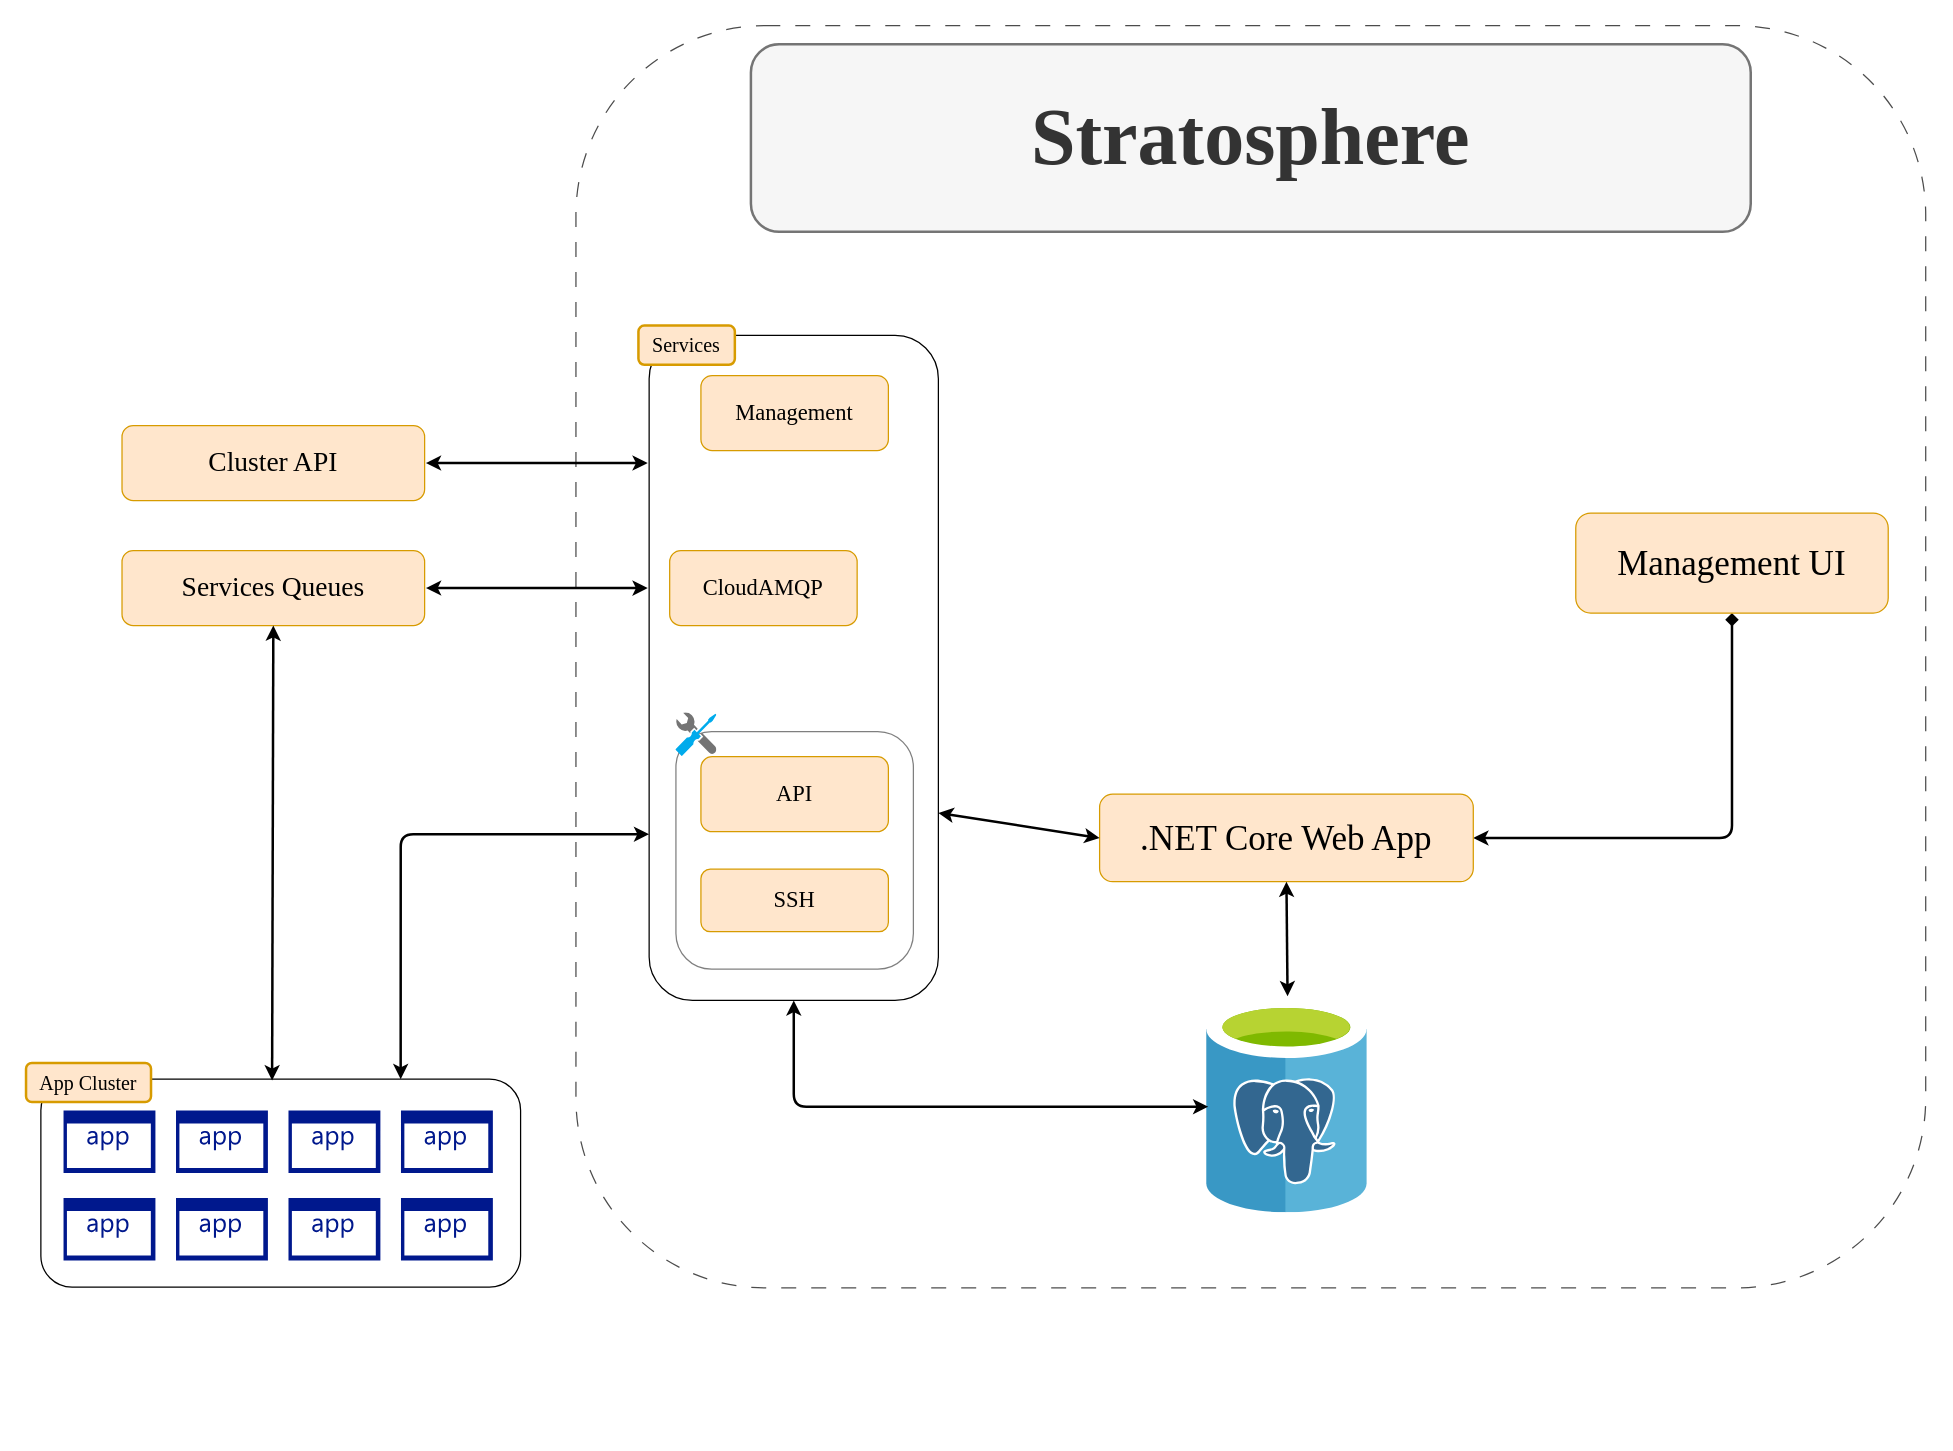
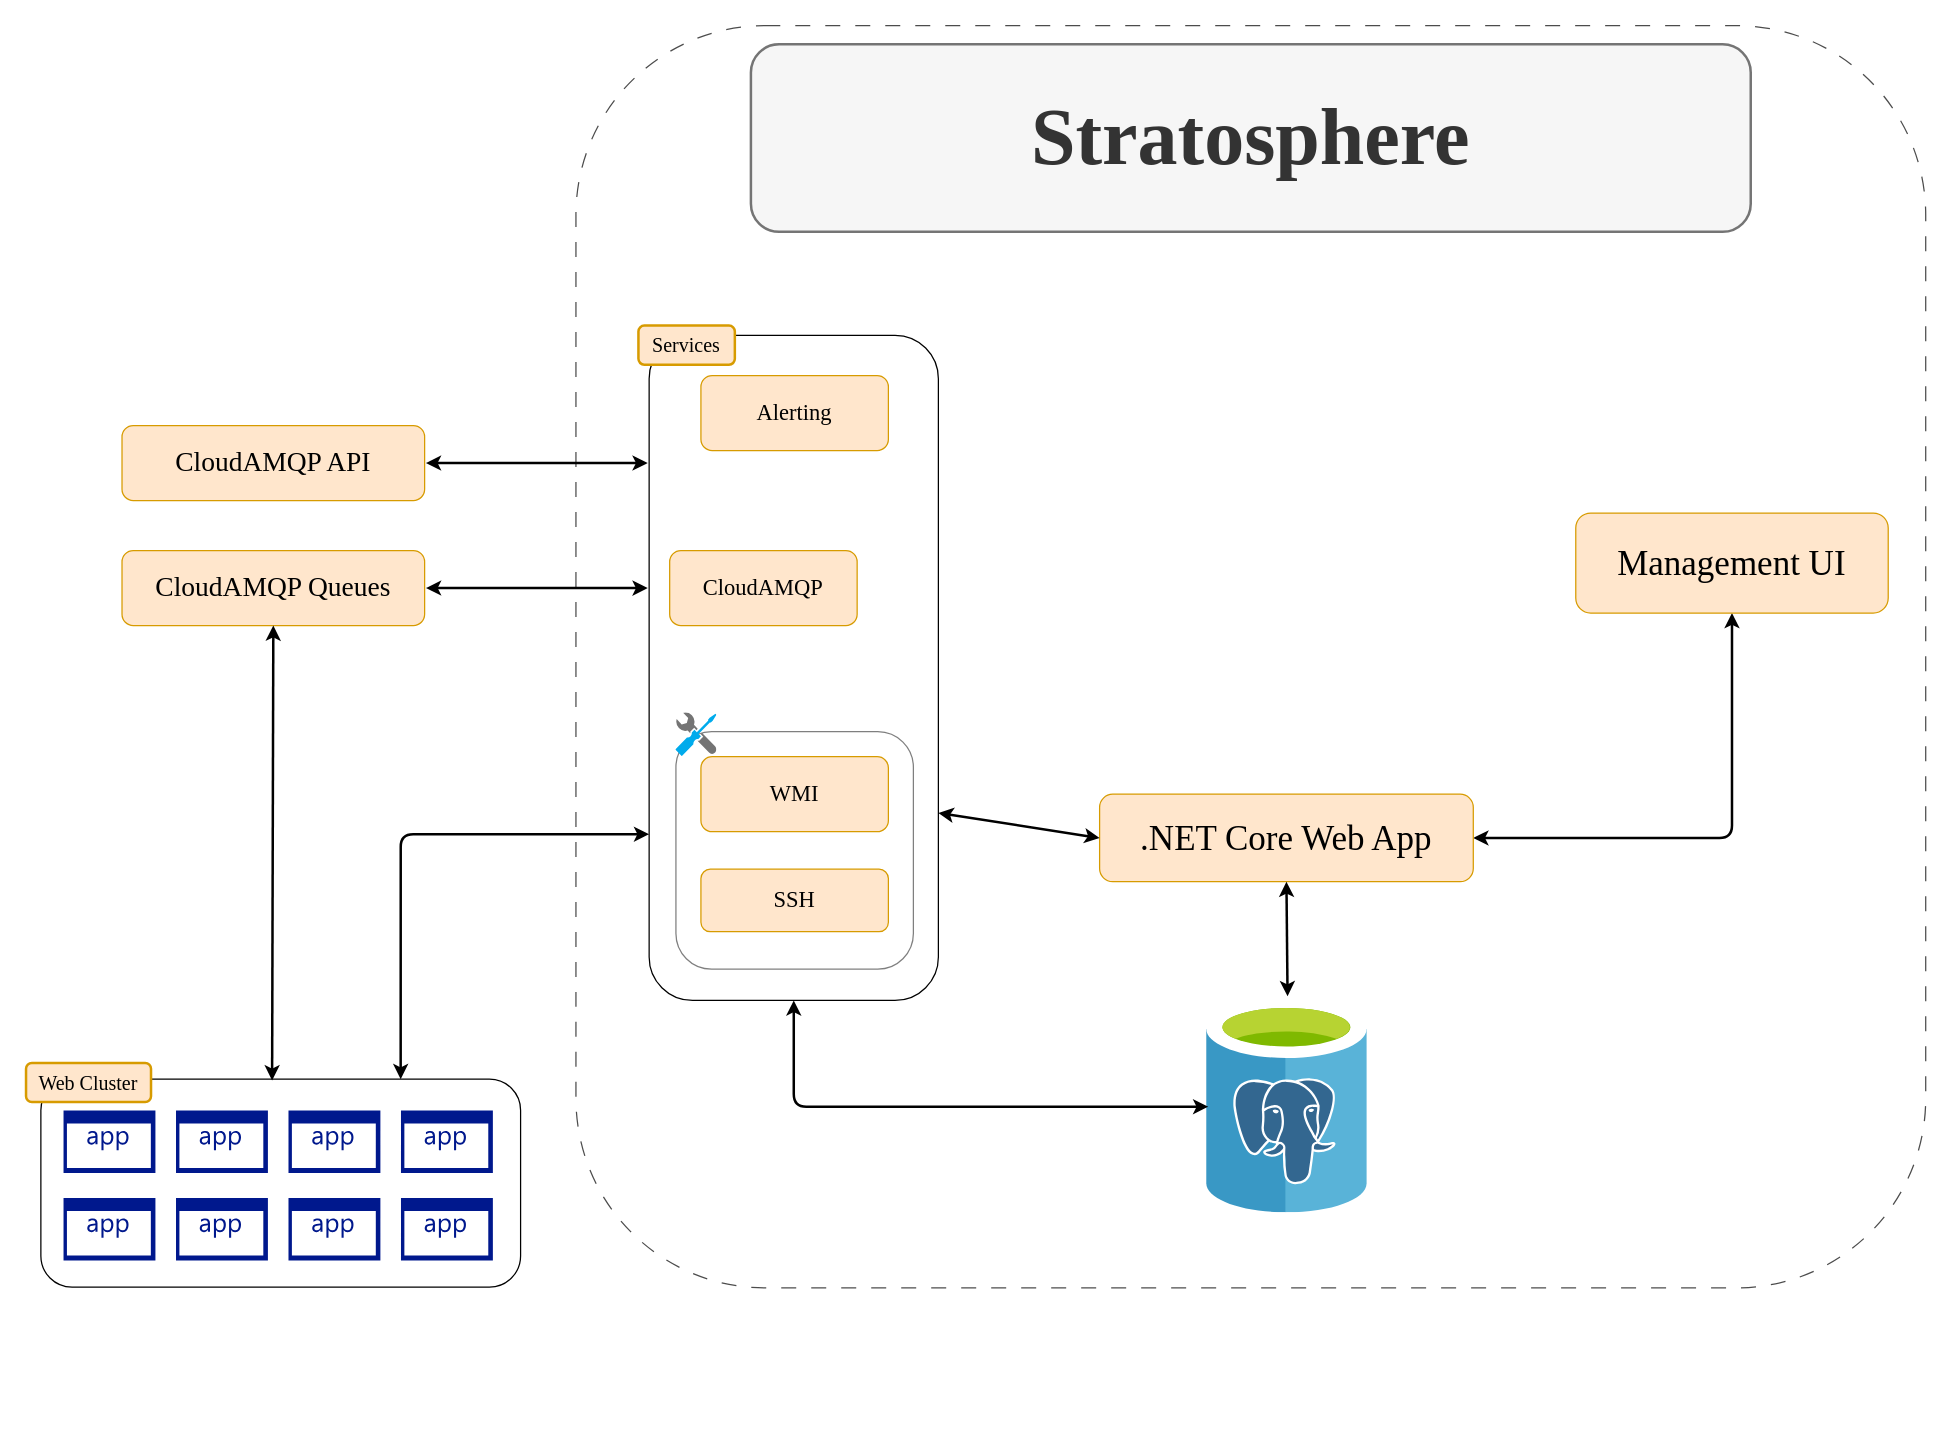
- <mxCell id="10" value="Management" style="text;strokeColor=#d79b00;align=center;fillColor=#ffe6cc;html=1;verticalAlign=middle;whiteSpace=wrap;rounded=1;fontSize=18;fontFamily=Verdana;" vertex="1" parent="7"><mxGeometry x="50" y="40" width="150" height="60" as="geometry" /></mxCell>
+ <mxCell id="10" value="Alerting" style="text;strokeColor=#d79b00;align=center;fillColor=#ffe6cc;html=1;verticalAlign=middle;whiteSpace=wrap;rounded=1;fontSize=18;fontFamily=Verdana;" vertex="1" parent="7"><mxGeometry x="50" y="40" width="150" height="60" as="geometry" /></mxCell>
- <mxCell id="34" value="Cluster API" style="text;strokeColor=#d79b00;align=center;fillColor=#ffe6cc;html=1;verticalAlign=middle;whiteSpace=wrap;rounded=1;fontSize=22;fontFamily=Verdana;" vertex="1" parent="1"><mxGeometry x="96.79" y="340" width="242.14" height="60" as="geometry" /></mxCell>
+ <mxCell id="34" value="CloudAMQP API" style="text;strokeColor=#d79b00;align=center;fillColor=#ffe6cc;html=1;verticalAlign=middle;whiteSpace=wrap;rounded=1;fontSize=22;fontFamily=Verdana;" vertex="1" parent="1"><mxGeometry x="96.79" y="340" width="242.14" height="60" as="geometry" /></mxCell>
- <mxCell id="29" value="Services Queues" style="text;strokeColor=#d79b00;align=center;fillColor=#ffe6cc;html=1;verticalAlign=middle;whiteSpace=wrap;rounded=1;fontSize=22;fontFamily=Verdana;" vertex="1" parent="1"><mxGeometry x="96.79" y="440" width="242.14" height="60" as="geometry" /></mxCell>
+ <mxCell id="29" value="CloudAMQP Queues" style="text;strokeColor=#d79b00;align=center;fillColor=#ffe6cc;html=1;verticalAlign=middle;whiteSpace=wrap;rounded=1;fontSize=22;fontFamily=Verdana;" vertex="1" parent="1"><mxGeometry x="96.79" y="440" width="242.14" height="60" as="geometry" /></mxCell>
- <mxCell id="4" value="" style="edgeStyle=orthogonalEdgeStyle;orthogonalLoop=1;jettySize=auto;html=1;rounded=1;exitX=1;exitY=0.5;exitDx=0;exitDy=0;curved=0;strokeWidth=2;endArrow=diamond;endFill=1;startArrow=classic;startFill=1;entryX=0.5;entryY=1;entryDx=0;entryDy=0;fontFamily=Verdana;" edge="1" parent="1" source="5" target="33"><mxGeometry width="80" relative="1" as="geometry"><mxPoint x="1140" y="560" as="sourcePoint" /><mxPoint x="1385" y="470" as="targetPoint" /></mxGeometry></mxCell>
+ <mxCell id="4" value="" style="edgeStyle=orthogonalEdgeStyle;orthogonalLoop=1;jettySize=auto;html=1;rounded=1;exitX=1;exitY=0.5;exitDx=0;exitDy=0;curved=0;strokeWidth=2;endArrow=classic;endFill=1;startArrow=classic;startFill=1;entryX=0.5;entryY=1;entryDx=0;entryDy=0;fontFamily=Verdana;" edge="1" parent="1" source="5" target="33"><mxGeometry width="80" relative="1" as="geometry"><mxPoint x="1140" y="560" as="sourcePoint" /><mxPoint x="1385" y="470" as="targetPoint" /></mxGeometry></mxCell>
- <mxCell id="12" value="API" style="text;strokeColor=#d79b00;align=center;fillColor=#ffe6cc;html=1;verticalAlign=middle;whiteSpace=wrap;rounded=1;fontSize=18;fontFamily=Verdana;" vertex="1" parent="7"><mxGeometry x="50" y="345" width="150" height="60" as="geometry" /></mxCell>
+ <mxCell id="12" value="WMI" style="text;strokeColor=#d79b00;align=center;fillColor=#ffe6cc;html=1;verticalAlign=middle;whiteSpace=wrap;rounded=1;fontSize=18;fontFamily=Verdana;" vertex="1" parent="7"><mxGeometry x="50" y="345" width="150" height="60" as="geometry" /></mxCell>
- <mxCell id="28" value="App Cluster" style="text;strokeColor=#d79b00;align=center;fillColor=#ffe6cc;html=1;verticalAlign=middle;whiteSpace=wrap;rounded=1;strokeWidth=2;fontSize=16;fontFamily=Verdana;" vertex="1" parent="18"><mxGeometry width="100" height="31.32" as="geometry" /></mxCell>
+ <mxCell id="28" value="Web Cluster" style="text;strokeColor=#d79b00;align=center;fillColor=#ffe6cc;html=1;verticalAlign=middle;whiteSpace=wrap;rounded=1;strokeWidth=2;fontSize=16;fontFamily=Verdana;" vertex="1" parent="18"><mxGeometry width="100" height="31.32" as="geometry" /></mxCell>
